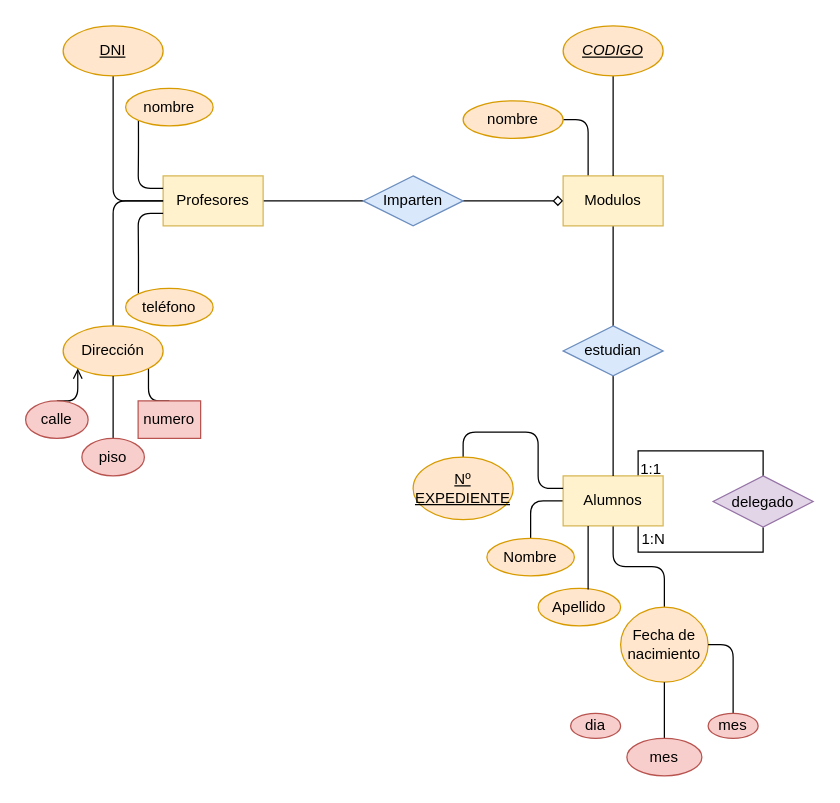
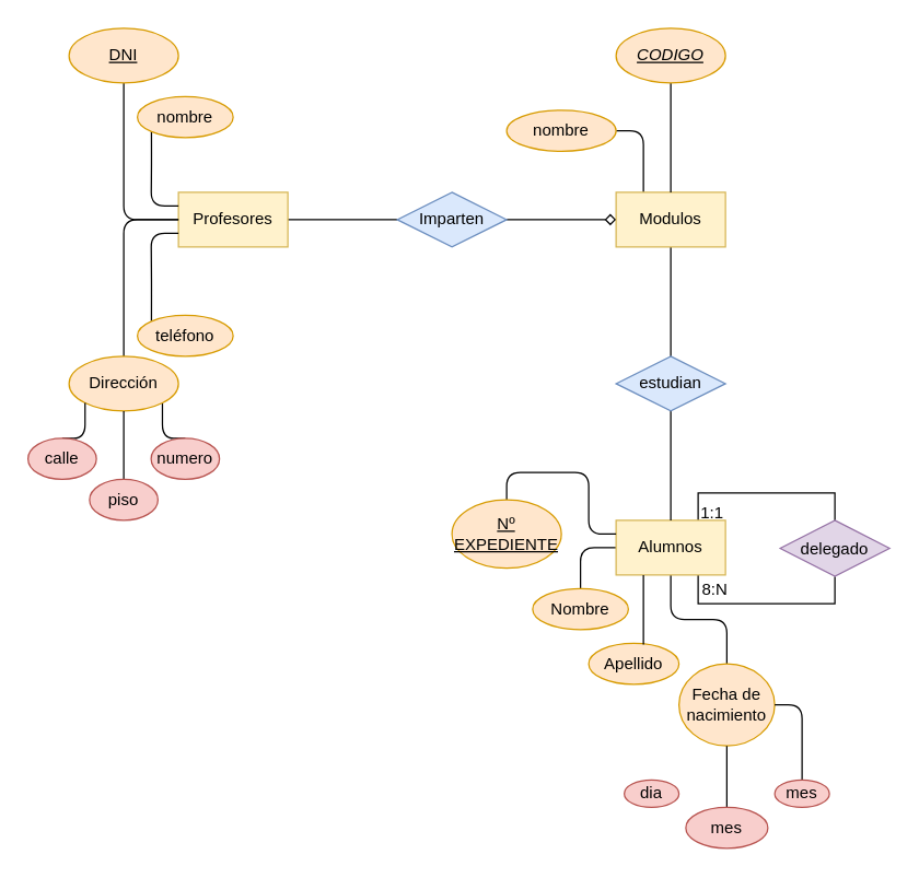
- <mxCell id="25" style="edgeStyle=orthogonalEdgeStyle;rounded=1;orthogonalLoop=1;jettySize=auto;html=1;exitX=0.5;exitY=0;exitDx=0;exitDy=0;entryX=0;entryY=1;entryDx=0;entryDy=0;endArrow=open;endFill=0;" edge="1" parent="1" source="26" target="22"><mxGeometry relative="1" as="geometry" /></mxCell>
+ <mxCell id="25" style="edgeStyle=orthogonalEdgeStyle;rounded=1;orthogonalLoop=1;jettySize=auto;html=1;exitX=0.5;exitY=0;exitDx=0;exitDy=0;entryX=0;entryY=1;entryDx=0;entryDy=0;endArrow=none;endFill=0;" edge="1" parent="1" source="26" target="22"><mxGeometry relative="1" as="geometry" /></mxCell>
- <mxCell id="27" value="&lt;div&gt;numero&lt;/div&gt;" style="whiteSpace=wrap;html=1;fillColor=#f8cecc;strokeColor=#b85450;rounded=0;" vertex="1" parent="1"><mxGeometry x="110" y="320" width="50" height="30" as="geometry" /></mxCell>
+ <mxCell id="27" value="&lt;div&gt;numero&lt;/div&gt;" style="ellipse;whiteSpace=wrap;html=1;fillColor=#f8cecc;strokeColor=#b85450;" vertex="1" parent="1"><mxGeometry x="110" y="320" width="50" height="30" as="geometry" /></mxCell>
- <mxCell id="46" value="1:N" style="text;html=1;align=center;verticalAlign=middle;resizable=0;points=[];autosize=1;strokeColor=none;fillColor=none;" vertex="1" parent="1"><mxGeometry x="502" y="416" width="40" height="30" as="geometry" /></mxCell>
+ <mxCell id="46" value="8:N" style="text;html=1;align=center;verticalAlign=middle;resizable=0;points=[];autosize=1;strokeColor=none;fillColor=none;" vertex="1" parent="1"><mxGeometry x="502" y="416" width="40" height="30" as="geometry" /></mxCell>
